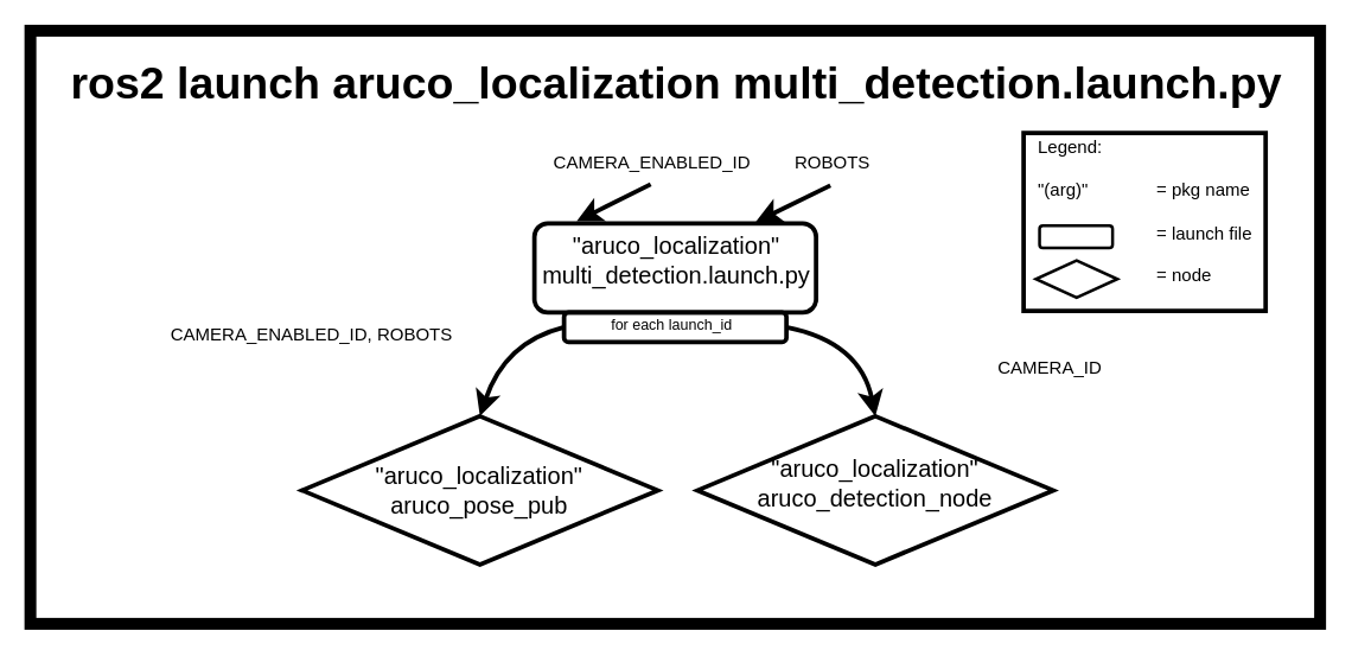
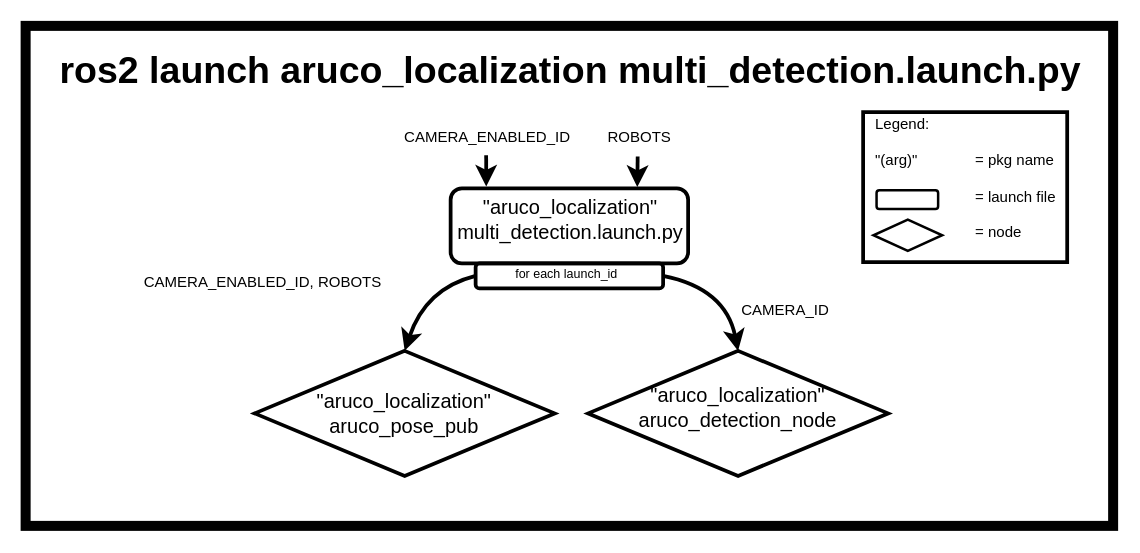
- <mxCell id="12" value="&lt;span style=&quot;color: light-dark(rgb(0, 0, 0), rgb(0, 0, 0));&quot;&gt;CAMERA_ENABLED_ID&amp;nbsp; &amp;nbsp; &amp;nbsp; &amp;nbsp; &amp;nbsp;ROBOTS&lt;/span&gt;" style="text;html=1;whiteSpace=wrap;strokeColor=none;fillColor=none;align=center;verticalAlign=middle;rounded=0;" vertex="1" parent="1"><mxGeometry x="370" y="94" width="220" height="30" as="geometry" /></mxCell>
+ <mxCell id="12" value="&lt;span style=&quot;color: light-dark(rgb(0, 0, 0), rgb(0, 0, 0));&quot;&gt;CAMERA_ENABLED_ID&amp;nbsp; &amp;nbsp; &amp;nbsp; &amp;nbsp; &amp;nbsp;ROBOTS&lt;/span&gt;" style="text;html=1;whiteSpace=wrap;strokeColor=none;fillColor=none;align=center;verticalAlign=middle;rounded=0;" vertex="1" parent="1"><mxGeometry x="320" y="94" width="220" height="30" as="geometry" /></mxCell>
- <mxCell id="17" value="&lt;span style=&quot;color: light-dark(rgb(0, 0, 0), rgb(0, 0, 0));&quot;&gt;CAMERA_ID&lt;/span&gt;" style="text;html=1;whiteSpace=wrap;strokeColor=none;fillColor=none;align=center;verticalAlign=middle;rounded=0;" vertex="1" parent="1"><mxGeometry x="638.25" y="233" width="140" height="30" as="geometry" /></mxCell>
+ <mxCell id="17" value="&lt;span style=&quot;color: light-dark(rgb(0, 0, 0), rgb(0, 0, 0));&quot;&gt;CAMERA_ID&lt;/span&gt;" style="text;html=1;whiteSpace=wrap;strokeColor=none;fillColor=none;align=center;verticalAlign=middle;rounded=0;" vertex="1" parent="1"><mxGeometry x="558.25" y="233" width="140" height="30" as="geometry" /></mxCell>
